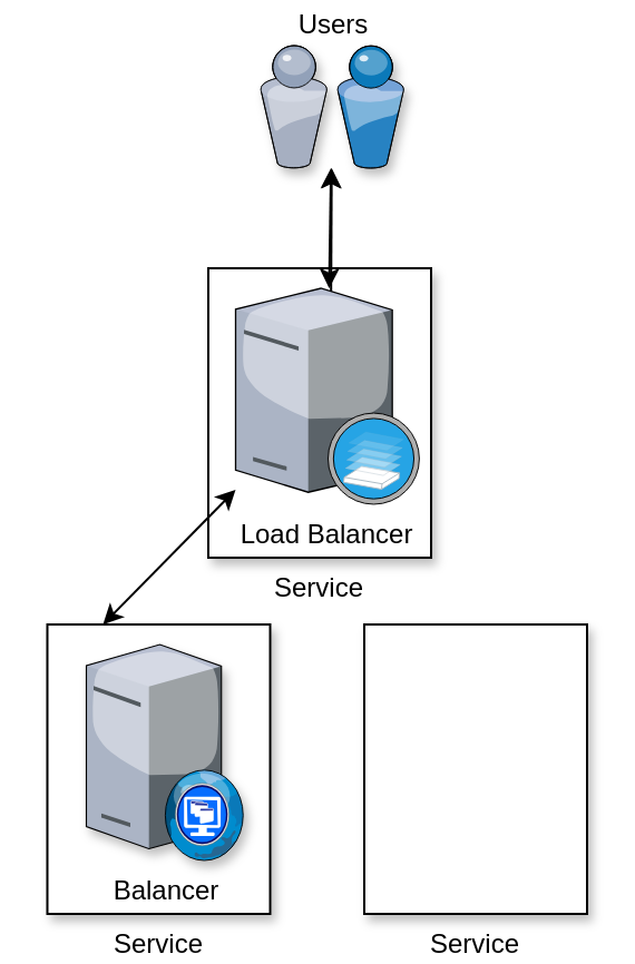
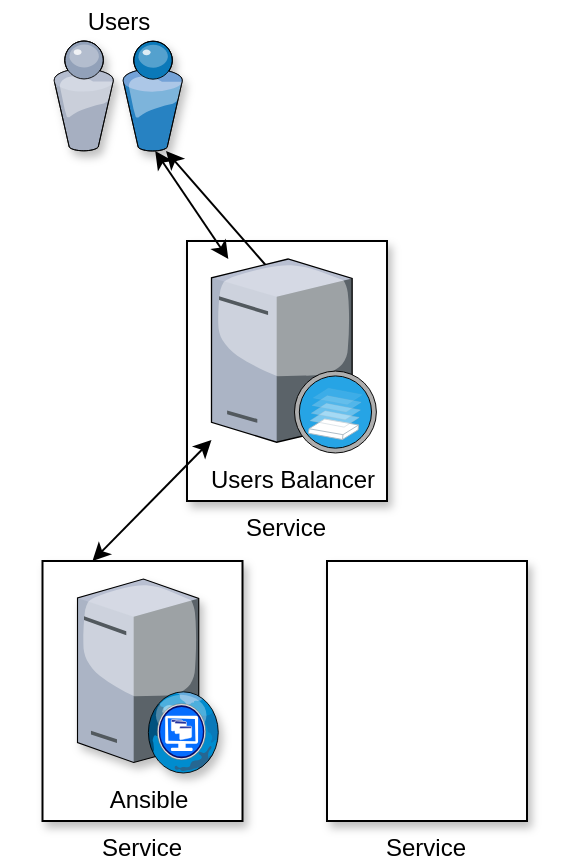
- <mxCell id="7" value="Users" style="verticalLabelPosition=top;aspect=fixed;html=1;verticalAlign=bottom;strokeColor=none;align=center;outlineConnect=0;shape=mxgraph.citrix.users;shadow=1;labelPosition=center;" parent="1" vertex="1"><mxGeometry x="116.25" y="20" width="64.5" height="55" as="geometry" /></mxCell>
+ <mxCell id="7" value="Users" style="verticalLabelPosition=top;aspect=fixed;html=1;verticalAlign=bottom;strokeColor=none;align=center;outlineConnect=0;shape=mxgraph.citrix.users;shadow=1;labelPosition=center;" parent="1" vertex="1"><mxGeometry x="26.25" y="20" width="64.5" height="55" as="geometry" /></mxCell>
- <mxCell id="10" value="Load Balancer" style="verticalLabelPosition=bottom;aspect=fixed;html=1;verticalAlign=top;strokeColor=none;align=center;outlineConnect=0;shape=mxgraph.citrix.xenserver;labelPosition=center;" parent="1" vertex="1"><mxGeometry x="105.25" y="129" width="82.45" height="97" as="geometry" /></mxCell>
+ <mxCell id="10" value="Users Balancer" style="verticalLabelPosition=bottom;aspect=fixed;html=1;verticalAlign=top;strokeColor=none;align=center;outlineConnect=0;shape=mxgraph.citrix.xenserver;labelPosition=center;" parent="1" vertex="1"><mxGeometry x="105.25" y="129" width="82.45" height="97" as="geometry" /></mxCell>
- <mxCell id="8" value="Balancer" style="verticalLabelPosition=bottom;aspect=fixed;html=1;verticalAlign=top;strokeColor=none;align=center;outlineConnect=0;shape=mxgraph.citrix.desktop_web;shadow=1;fontFamily=Helvetica;fontSize=12;fontColor=#000000;fillColor=#ffffff;" parent="1" vertex="1"><mxGeometry x="38.25" y="289" width="71" height="97" as="geometry" /></mxCell>
+ <mxCell id="8" value="Ansible" style="verticalLabelPosition=bottom;aspect=fixed;html=1;verticalAlign=top;strokeColor=none;align=center;outlineConnect=0;shape=mxgraph.citrix.desktop_web;shadow=1;fontFamily=Helvetica;fontSize=12;fontColor=#000000;fillColor=#ffffff;" parent="1" vertex="1"><mxGeometry x="38.25" y="289" width="71" height="97" as="geometry" /></mxCell>
